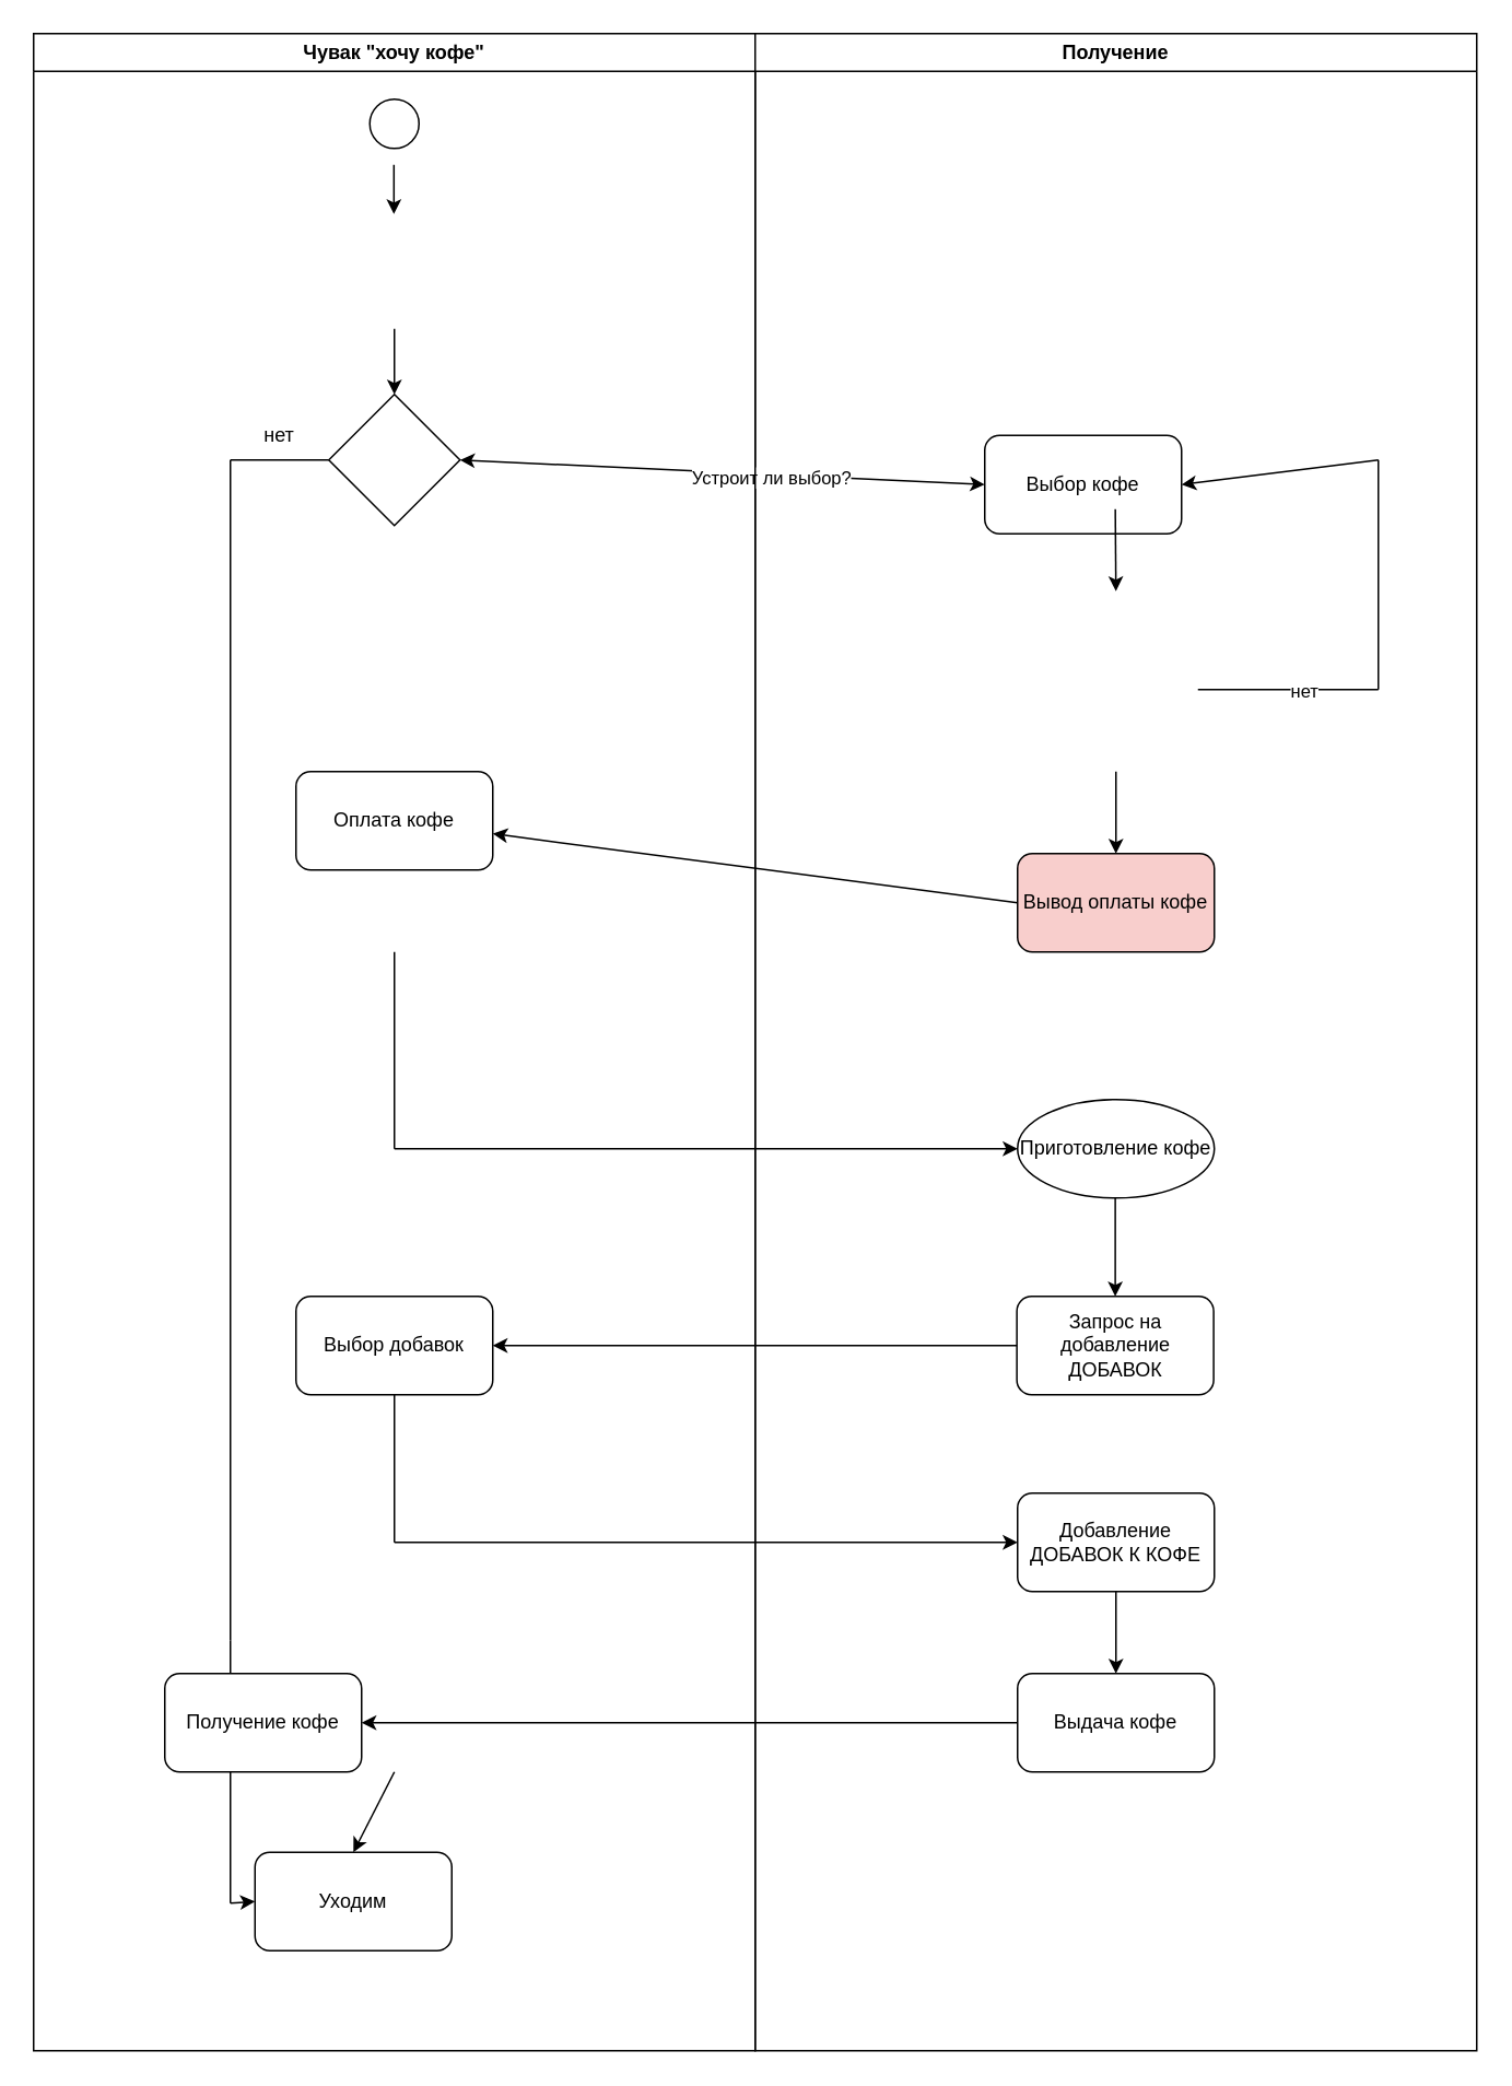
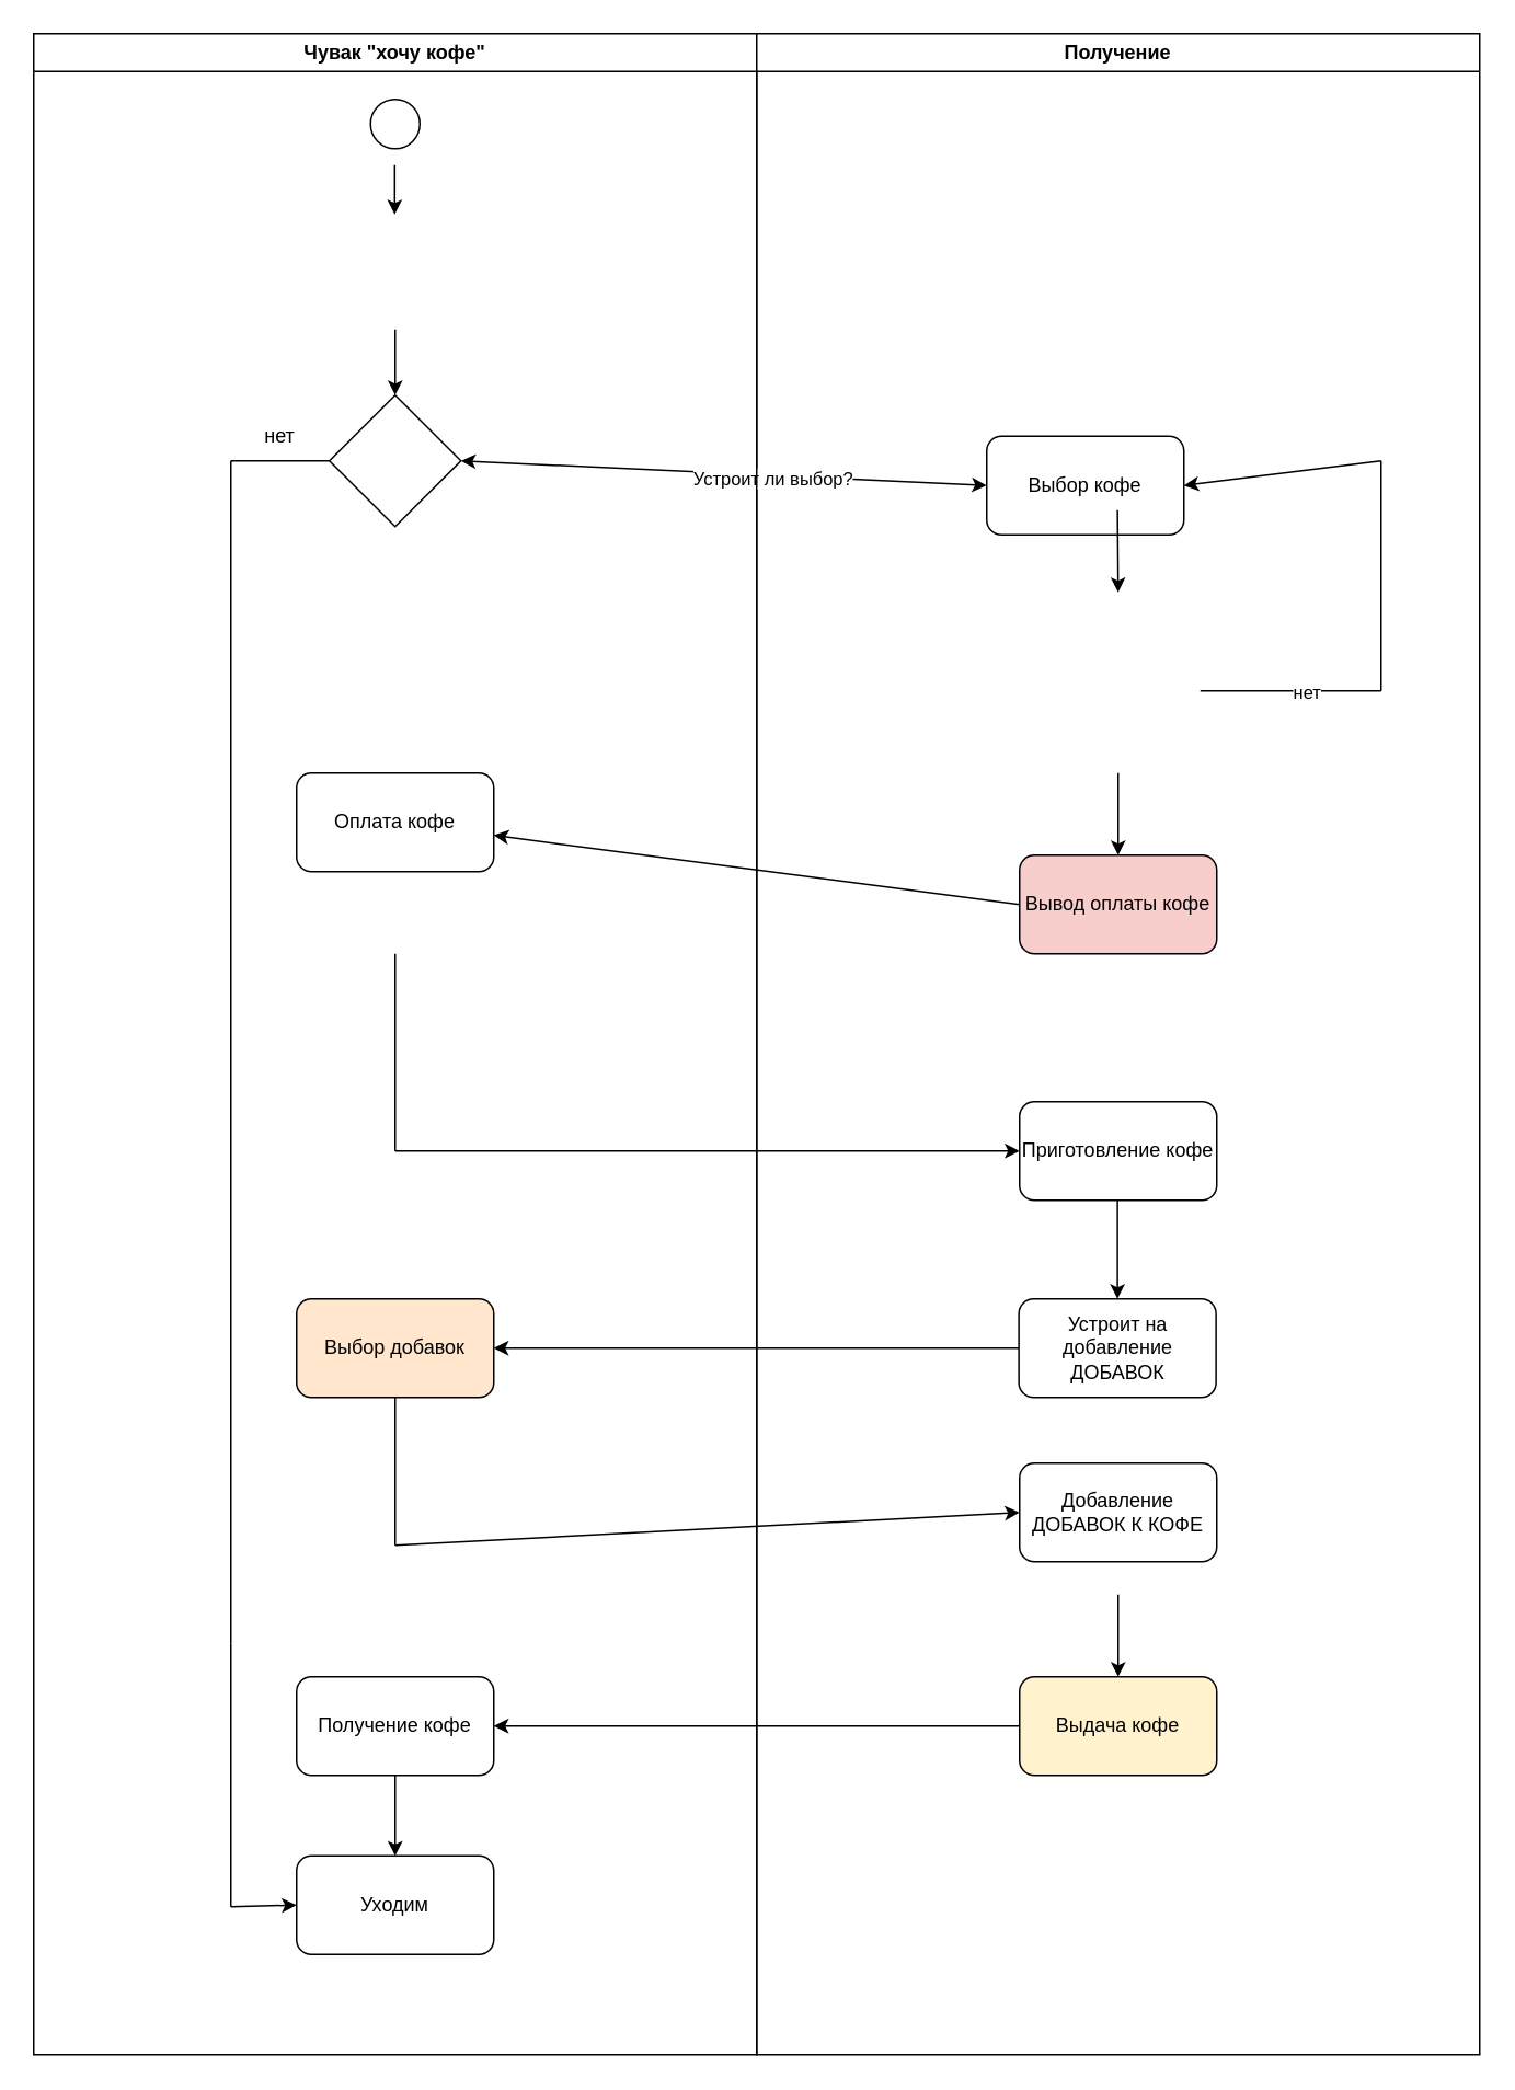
- <mxCell id="38" value="Приготовление кофе" style="ellipse;whiteSpace=wrap;html=1;" vertex="1" parent="1"><mxGeometry x="620" y="670" width="120" height="60" as="geometry" /></mxCell>
+ <mxCell id="38" value="Приготовление кофе" style="rounded=1;whiteSpace=wrap;html=1;" vertex="1" parent="1"><mxGeometry x="620" y="670" width="120" height="60" as="geometry" /></mxCell>
- <mxCell id="15" value="Выбор добавок" style="rounded=1;whiteSpace=wrap;html=1;" vertex="1" parent="2"><mxGeometry x="160" y="770" width="120" height="60" as="geometry" /></mxCell>
+ <mxCell id="15" value="Выбор добавок" style="rounded=1;whiteSpace=wrap;html=1;fillColor=#ffe6cc;" vertex="1" parent="2"><mxGeometry x="160" y="770" width="120" height="60" as="geometry" /></mxCell>
- <mxCell id="39" value="Запрос на добавление ДОБАВОК" style="rounded=1;whiteSpace=wrap;html=1;" vertex="1" parent="1"><mxGeometry x="619.58" y="790" width="120" height="60" as="geometry" /></mxCell>
+ <mxCell id="39" value="Устроит на добавление ДОБАВОК" style="rounded=1;whiteSpace=wrap;html=1;" vertex="1" parent="1"><mxGeometry x="619.58" y="790" width="120" height="60" as="geometry" /></mxCell>
- <mxCell id="33" value="Добавление ДОБАВОК К КОФЕ" style="rounded=1;whiteSpace=wrap;html=1;" vertex="1" parent="23"><mxGeometry x="160" y="890" width="120" height="60" as="geometry" /></mxCell>
+ <mxCell id="33" value="Добавление ДОБАВОК К КОФЕ" style="rounded=1;whiteSpace=wrap;html=1;" vertex="1" parent="23"><mxGeometry x="160" y="870" width="120" height="60" as="geometry" /></mxCell>
- <mxCell id="20" value="Получение кофе" style="rounded=1;whiteSpace=wrap;html=1;" vertex="1" parent="2"><mxGeometry x="80" y="1000" width="120" height="60" as="geometry" /></mxCell>
+ <mxCell id="20" value="Получение кофе" style="rounded=1;whiteSpace=wrap;html=1;" vertex="1" parent="2"><mxGeometry x="160" y="1000" width="120" height="60" as="geometry" /></mxCell>
- <mxCell id="35" value="Выдача кофе" style="rounded=1;whiteSpace=wrap;html=1;" vertex="1" parent="23"><mxGeometry x="160" y="1000" width="120" height="60" as="geometry" /></mxCell>
+ <mxCell id="35" value="Выдача кофе" style="rounded=1;whiteSpace=wrap;html=1;fillColor=#fff2cc;" vertex="1" parent="23"><mxGeometry x="160" y="1000" width="120" height="60" as="geometry" /></mxCell>
- <mxCell id="11" value="Уходим" style="rounded=1;whiteSpace=wrap;html=1;" vertex="1" parent="2"><mxGeometry x="135" y="1109" width="120" height="60" as="geometry" /></mxCell>
+ <mxCell id="11" value="Уходим" style="rounded=1;whiteSpace=wrap;html=1;" vertex="1" parent="2"><mxGeometry x="160" y="1109" width="120" height="60" as="geometry" /></mxCell>
